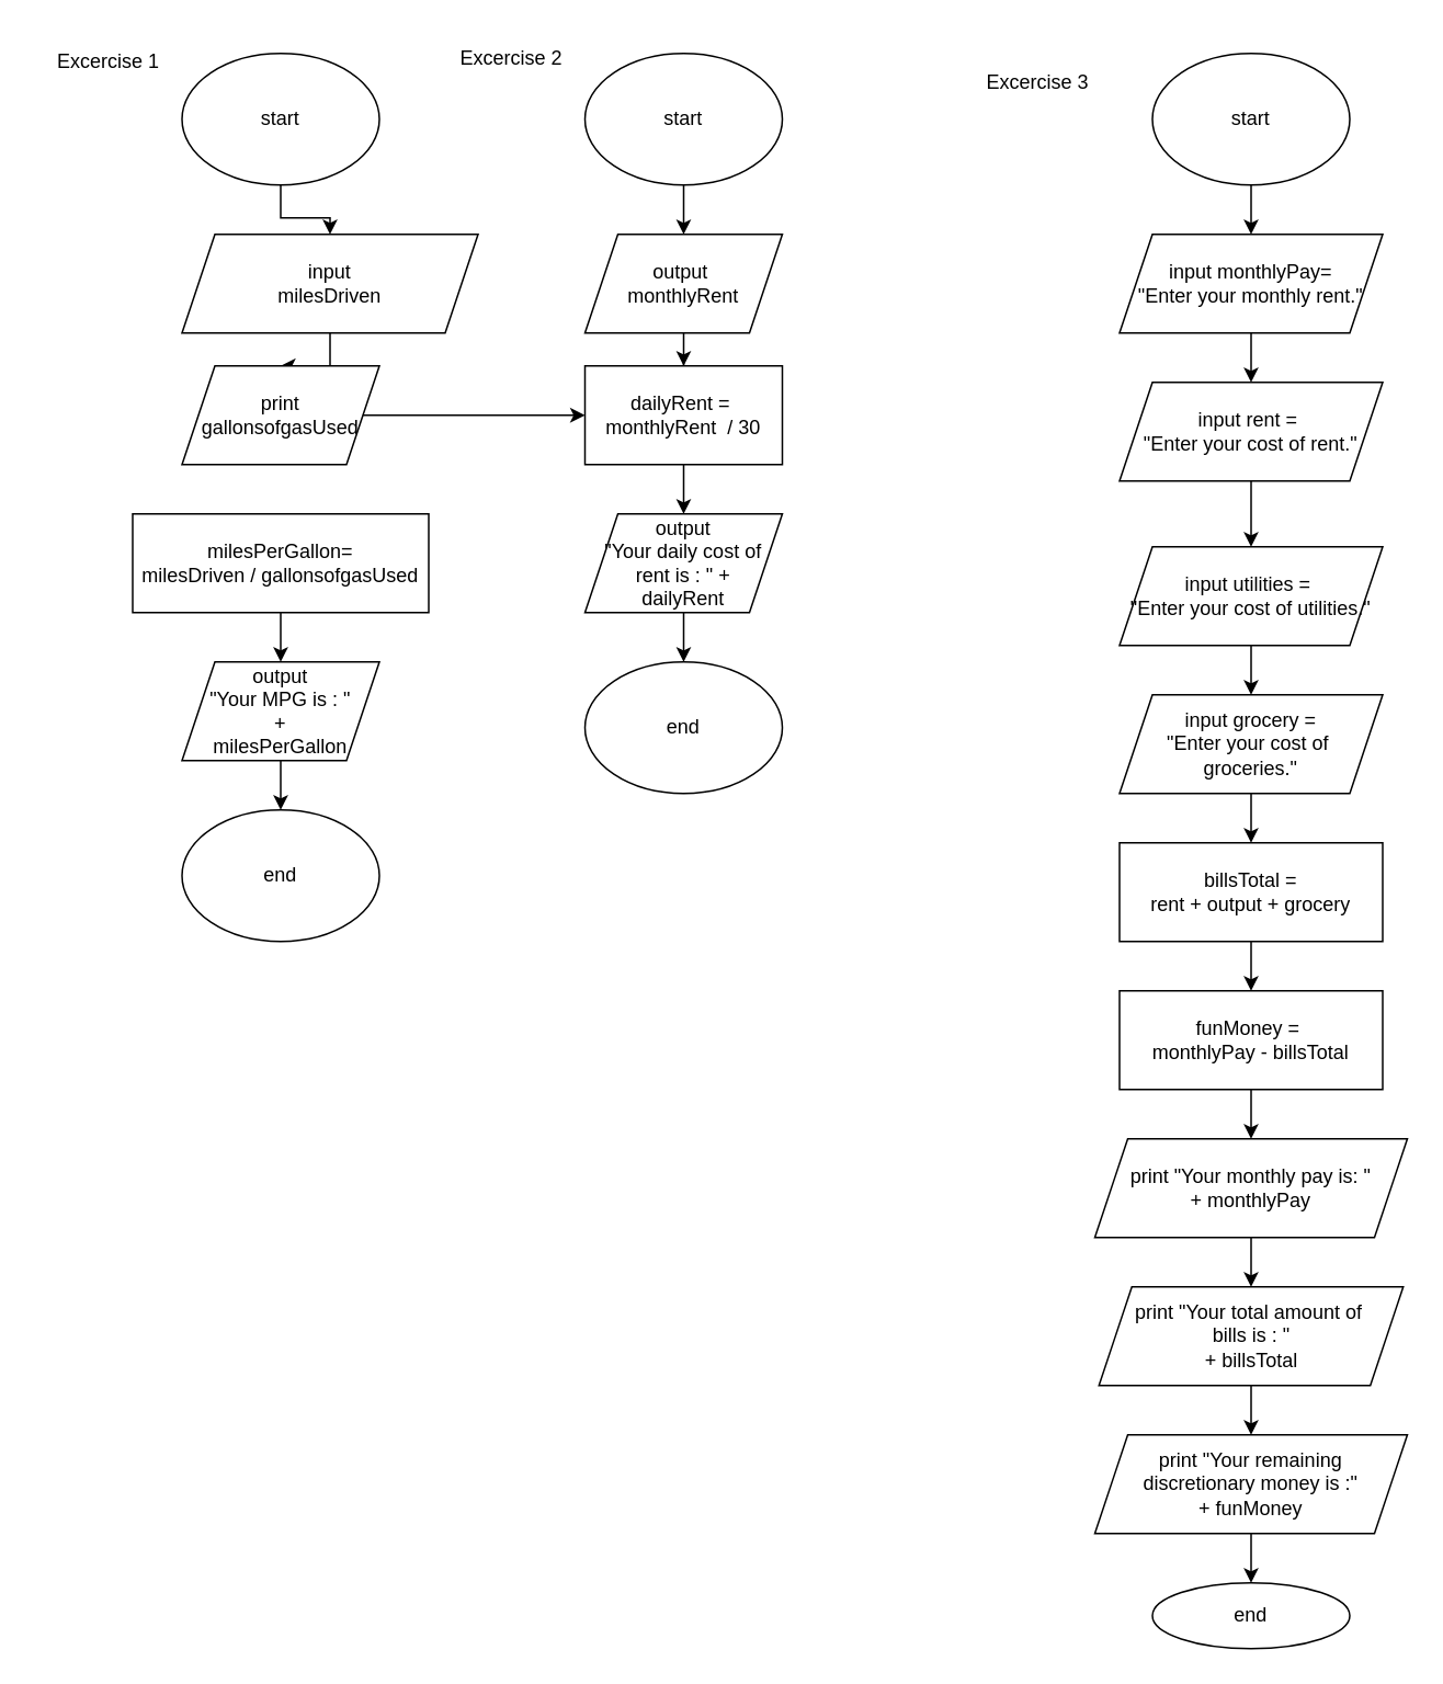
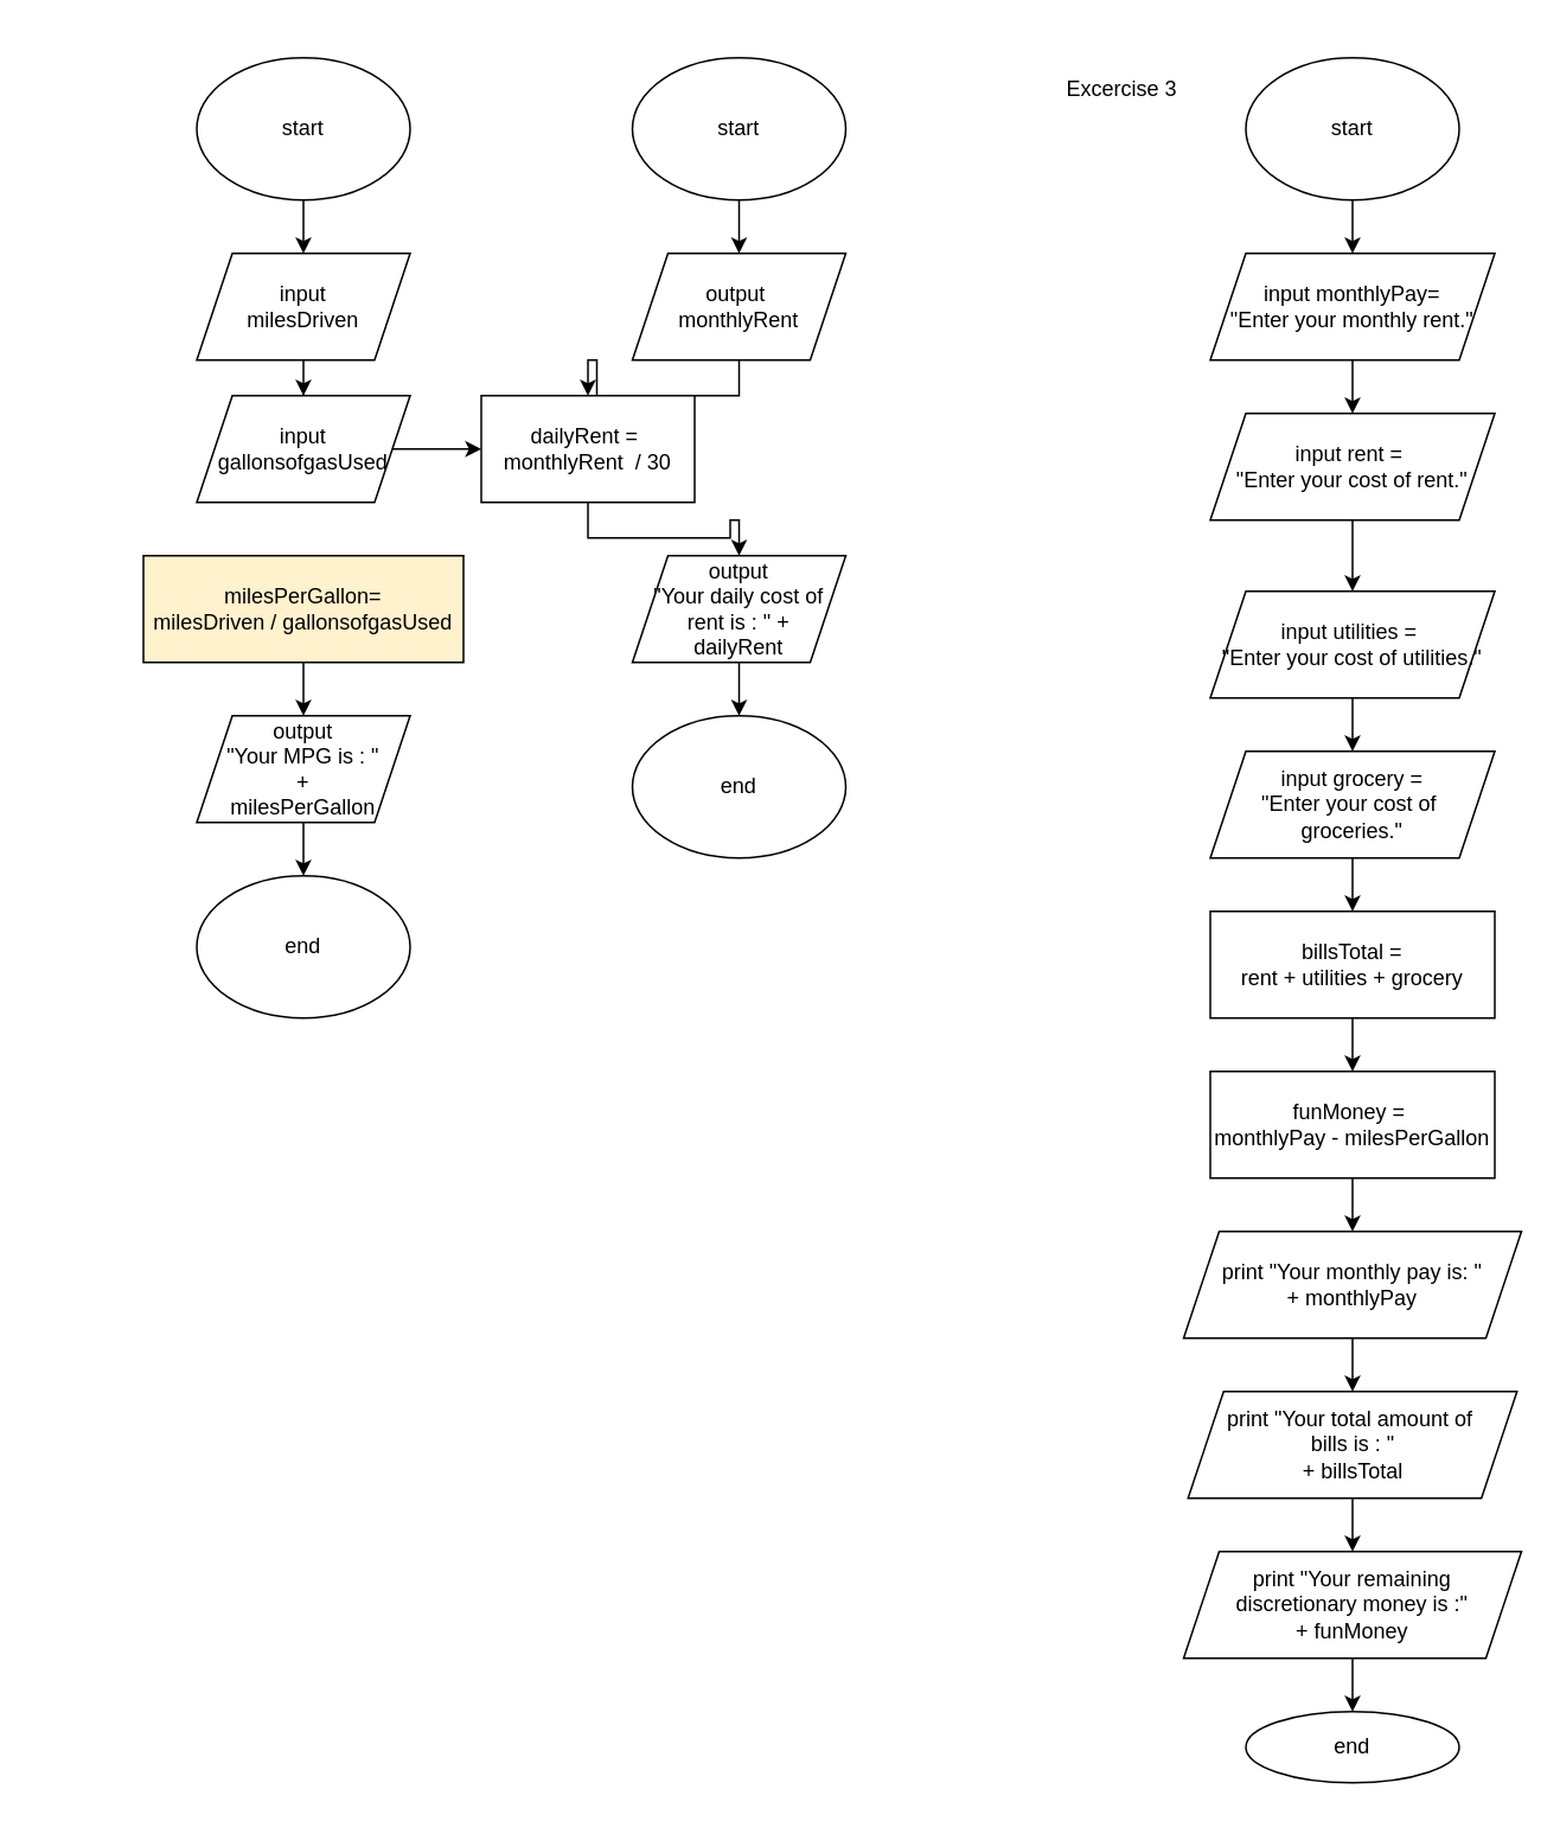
- <mxCell id="14" value="Excercise 2" style="text;html=1;align=center;verticalAlign=middle;resizable=0;points=[];autosize=1;strokeColor=none;fillColor=none;" vertex="1" parent="1"><mxGeometry x="265" y="20" width="90" height="30" as="geometry" /></mxCell>
- <mxCell id="2" value="Excercise 1" style="text;html=1;align=center;verticalAlign=middle;resizable=0;points=[];autosize=1;strokeColor=none;fillColor=none;" vertex="1" parent="1"><mxGeometry x="20" width="90" height="30" as="geometry" y="22" /></mxCell>
- <mxCell id="6" value="input&lt;div&gt;milesDriven&lt;/div&gt;" style="shape=parallelogram;perimeter=parallelogramPerimeter;whiteSpace=wrap;html=1;fixedSize=1;" vertex="1" parent="1"><mxGeometry x="110" y="142" width="180" height="60" as="geometry" /></mxCell>
+ <mxCell id="6" value="input&lt;div&gt;milesDriven&lt;/div&gt;" style="shape=parallelogram;perimeter=parallelogramPerimeter;whiteSpace=wrap;html=1;fixedSize=1;" vertex="1" parent="1"><mxGeometry x="110" y="142" width="120" height="60" as="geometry" /></mxCell>
- <mxCell id="8" value="print&lt;div&gt;gallonsofgasUsed&lt;/div&gt;" style="shape=parallelogram;perimeter=parallelogramPerimeter;whiteSpace=wrap;html=1;fixedSize=1;" vertex="1" parent="1"><mxGeometry x="110" y="222" width="120" height="60" as="geometry" /></mxCell>
+ <mxCell id="8" value="input&lt;div&gt;gallonsofgasUsed&lt;/div&gt;" style="shape=parallelogram;perimeter=parallelogramPerimeter;whiteSpace=wrap;html=1;fixedSize=1;" vertex="1" parent="1"><mxGeometry x="110" y="222" width="120" height="60" as="geometry" /></mxCell>
- <mxCell id="20" value="dailyRent =&amp;nbsp;&lt;div&gt;monthlyRent&amp;nbsp; / 30&lt;/div&gt;" style="whiteSpace=wrap;html=1;" vertex="1" parent="1"><mxGeometry x="355" y="222" width="120" height="60" as="geometry" /></mxCell>
+ <mxCell id="20" value="dailyRent =&amp;nbsp;&lt;div&gt;monthlyRent&amp;nbsp; / 30&lt;/div&gt;" style="whiteSpace=wrap;html=1;" vertex="1" parent="1"><mxGeometry x="270" y="222" width="120" height="60" as="geometry" /></mxCell>
- <mxCell id="10" value="milesPerGallon=&lt;div&gt;milesDriven / gallonsofgasUsed&lt;/div&gt;" style="whiteSpace=wrap;html=1;" vertex="1" parent="1"><mxGeometry x="80" y="312" width="180" height="60" as="geometry" /></mxCell>
+ <mxCell id="10" value="milesPerGallon=&lt;div&gt;milesDriven / gallonsofgasUsed&lt;/div&gt;" style="whiteSpace=wrap;html=1;fillColor=#fff2cc;" vertex="1" parent="1"><mxGeometry x="80" y="312" width="180" height="60" as="geometry" /></mxCell>
- <mxCell id="36" value="billsTotal =&lt;div&gt;rent + output + grocery&lt;/div&gt;" style="whiteSpace=wrap;html=1;" vertex="1" parent="1"><mxGeometry x="680" y="512" width="160" height="60" as="geometry" /></mxCell>
+ <mxCell id="36" value="billsTotal =&lt;div&gt;rent + utilities + grocery&lt;/div&gt;" style="whiteSpace=wrap;html=1;" vertex="1" parent="1"><mxGeometry x="680" y="512" width="160" height="60" as="geometry" /></mxCell>
- <mxCell id="38" value="funMoney =&amp;nbsp;&lt;div&gt;monthlyPay - billsTotal&lt;/div&gt;" style="whiteSpace=wrap;html=1;" vertex="1" parent="1"><mxGeometry x="680" y="602" width="160" height="60" as="geometry" /></mxCell>
+ <mxCell id="38" value="funMoney =&amp;nbsp;&lt;div&gt;monthlyPay - milesPerGallon&lt;/div&gt;" style="whiteSpace=wrap;html=1;" vertex="1" parent="1"><mxGeometry x="680" y="602" width="160" height="60" as="geometry" /></mxCell>
